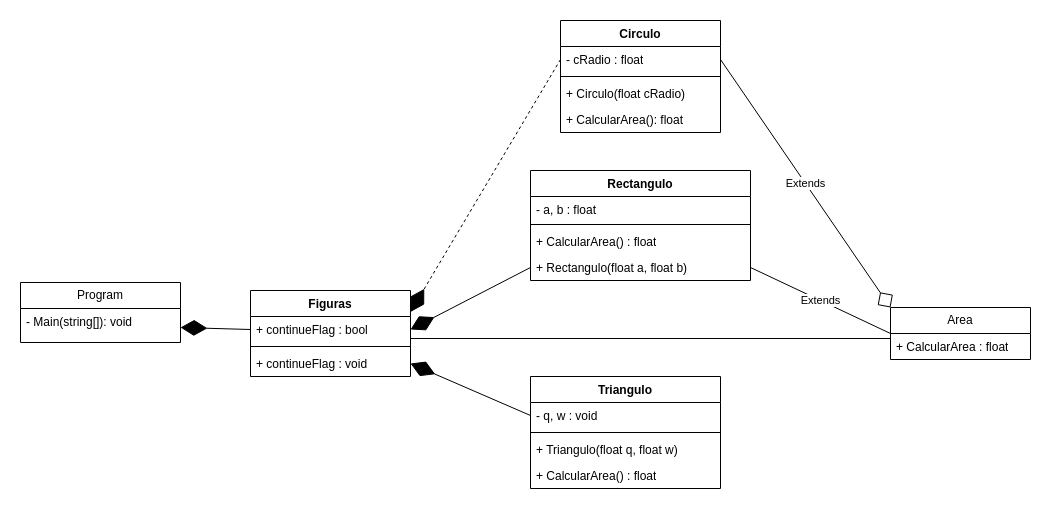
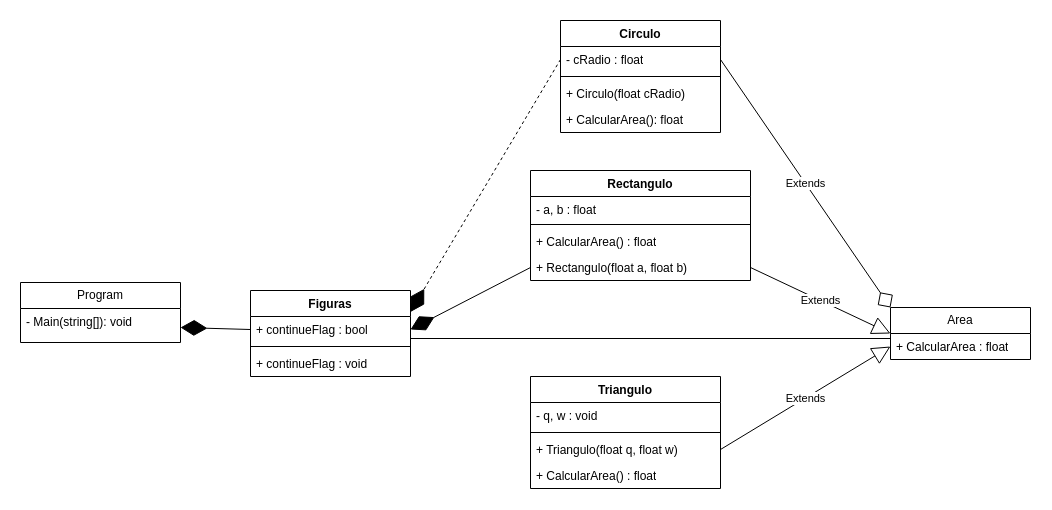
- <mxCell id="30" value="Extends" style="endArrow=none;endSize=16;endFill=0;html=1;rounded=0;exitX=1;exitY=0.5;exitDx=0;exitDy=0;entryX=0;entryY=0.5;entryDx=0;entryDy=0;" edge="1" parent="1" source="24" target="8"><mxGeometry width="160" relative="1" as="geometry"><mxPoint x="740" y="410" as="sourcePoint" /><mxPoint x="900" y="410" as="targetPoint" /></mxGeometry></mxCell>
+ <mxCell id="30" value="Extends" style="endArrow=block;endSize=16;endFill=0;html=1;rounded=0;exitX=1;exitY=0.5;exitDx=0;exitDy=0;entryX=0;entryY=0.5;entryDx=0;entryDy=0;" edge="1" parent="1" source="24" target="8"><mxGeometry width="160" relative="1" as="geometry"><mxPoint x="740" y="410" as="sourcePoint" /><mxPoint x="900" y="410" as="targetPoint" /></mxGeometry></mxCell>
- <mxCell id="28" value="" style="endArrow=diamondThin;endFill=1;endSize=24;html=1;rounded=0;exitX=0;exitY=0.5;exitDx=0;exitDy=0;entryX=1;entryY=0.5;entryDx=0;entryDy=0;" edge="1" parent="1" source="16" target="7"><mxGeometry width="160" relative="1" as="geometry"><mxPoint x="250" y="440" as="sourcePoint" /><mxPoint x="410" y="440" as="targetPoint" /></mxGeometry></mxCell>
+ <mxCell id="31" value="Extends" style="endArrow=block;endSize=16;endFill=0;html=1;rounded=0;exitX=1;exitY=0.5;exitDx=0;exitDy=0;entryX=0;entryY=0.5;entryDx=0;entryDy=0;" edge="1" parent="1" source="18" target="9"><mxGeometry width="160" relative="1" as="geometry"><mxPoint x="800" y="440" as="sourcePoint" /><mxPoint x="960" y="440" as="targetPoint" /></mxGeometry></mxCell>
